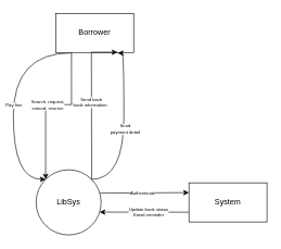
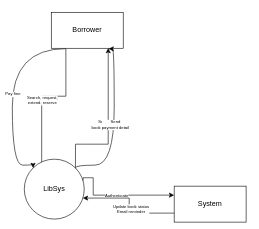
- <mxCell id="6" value="LibSys" style="ellipse;whiteSpace=wrap;html=1;" parent="1" vertex="1"><mxGeometry x="55" y="260" width="100" height="100" as="geometry" /></mxCell>
+ <mxCell id="6" value="LibSys" style="ellipse;whiteSpace=wrap;html=1;" parent="1" vertex="1"><mxGeometry x="40" y="265" width="100" height="100" as="geometry" /></mxCell>
- <mxCell id="14" value="System" style="rounded=0;whiteSpace=wrap;html=1;" parent="1" vertex="1"><mxGeometry x="290" y="280" width="120" height="60" as="geometry" /></mxCell>
+ <mxCell id="14" value="System" style="rounded=0;whiteSpace=wrap;html=1;" parent="1" vertex="1"><mxGeometry x="290" y="310" width="120" height="60" as="geometry" /></mxCell>
